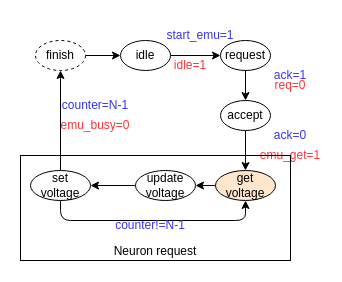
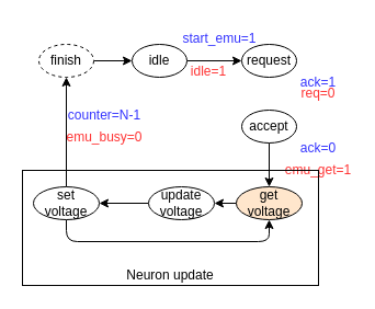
- <mxCell id="4" style="edgeStyle=orthogonalEdgeStyle;rounded=0;orthogonalLoop=1;jettySize=auto;html=1;exitX=0.5;exitY=1;exitDx=0;exitDy=0;entryX=0.5;entryY=0;entryDx=0;entryDy=0;" edge="1" parent="1" source="5" target="9"><mxGeometry relative="1" as="geometry" /></mxCell>
- <mxCell id="26" value="&lt;div&gt;&lt;br&gt;&lt;/div&gt;&lt;div&gt;&lt;br&gt;&lt;/div&gt;&lt;div&gt;&lt;br&gt;&lt;/div&gt;&lt;div&gt;&lt;br&gt;&lt;/div&gt;&lt;div&gt;&lt;br&gt;&lt;/div&gt;&lt;div&gt;&lt;br&gt;&lt;/div&gt;&lt;div&gt;Neuron request&lt;/div&gt;" style="rounded=0;whiteSpace=wrap;html=1;fillColor=none;" vertex="1" parent="1"><mxGeometry x="20" y="155" width="270" height="105" as="geometry" /></mxCell>
+ <mxCell id="26" value="&lt;div&gt;&lt;br&gt;&lt;/div&gt;&lt;div&gt;&lt;br&gt;&lt;/div&gt;&lt;div&gt;&lt;br&gt;&lt;/div&gt;&lt;div&gt;&lt;br&gt;&lt;/div&gt;&lt;div&gt;&lt;br&gt;&lt;/div&gt;&lt;div&gt;&lt;br&gt;&lt;/div&gt;&lt;div&gt;Neuron update&lt;/div&gt;" style="rounded=0;whiteSpace=wrap;html=1;fillColor=none;" vertex="1" parent="1"><mxGeometry x="20" y="155" width="270" height="105" as="geometry" /></mxCell>
- <mxCell id="21" value="&lt;span style=&quot;color: rgb(51, 51, 255);&quot;&gt;counter!=N-1&lt;/span&gt;" style="text;html=1;align=center;verticalAlign=middle;whiteSpace=wrap;rounded=0;" vertex="1" parent="1"><mxGeometry x="80" y="210" width="140" height="30" as="geometry" /></mxCell>
